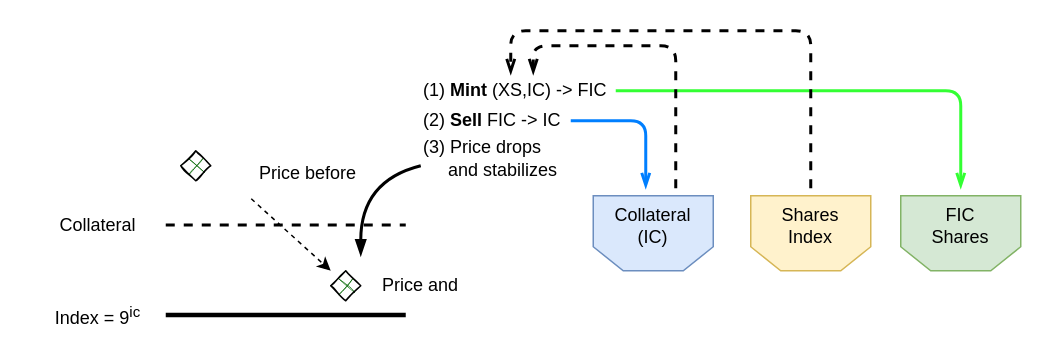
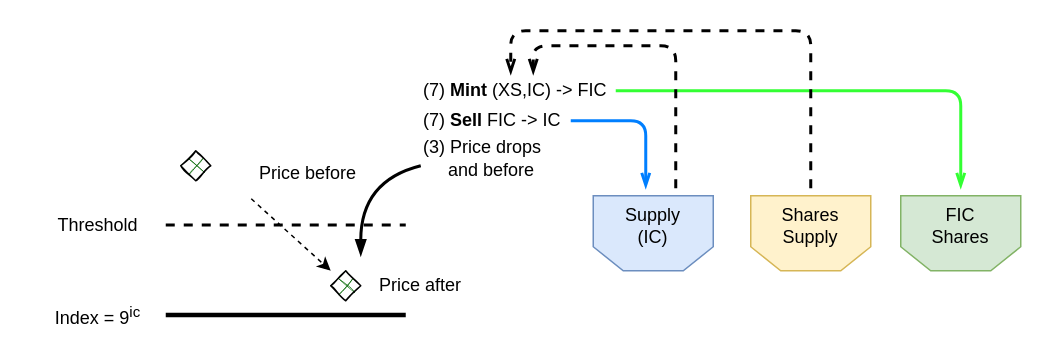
- <mxCell id="10" value="(1) &lt;b&gt;Mint &lt;/b&gt;(XS,IC) -&amp;gt; FIC" style="text;html=1;strokeColor=none;fillColor=none;align=left;verticalAlign=middle;whiteSpace=wrap;rounded=0;" parent="1" vertex="1"><mxGeometry x="280" y="50" width="125" height="20" as="geometry" /></mxCell>
+ <mxCell id="10" value="(7) &lt;b&gt;Mint &lt;/b&gt;(XS,IC) -&amp;gt; FIC" style="text;html=1;strokeColor=none;fillColor=none;align=left;verticalAlign=middle;whiteSpace=wrap;rounded=0;" parent="1" vertex="1"><mxGeometry x="280" y="50" width="125" height="20" as="geometry" /></mxCell>
- <mxCell id="11" value="(2) &lt;b&gt;Sell &lt;/b&gt;FIC -&amp;gt; IC" style="text;html=1;strokeColor=none;fillColor=none;align=left;verticalAlign=middle;whiteSpace=wrap;rounded=0;" parent="1" vertex="1"><mxGeometry x="280" y="70" width="110" height="20" as="geometry" /></mxCell>
+ <mxCell id="11" value="(7) &lt;b&gt;Sell &lt;/b&gt;FIC -&amp;gt; IC" style="text;html=1;strokeColor=none;fillColor=none;align=left;verticalAlign=middle;whiteSpace=wrap;rounded=0;" parent="1" vertex="1"><mxGeometry x="280" y="70" width="110" height="20" as="geometry" /></mxCell>
- <mxCell id="12" value="(3) Price drops &lt;br&gt;&amp;nbsp; &amp;nbsp; &amp;nbsp;and stabilizes" style="text;html=1;strokeColor=none;fillColor=none;align=left;verticalAlign=middle;whiteSpace=wrap;rounded=0;" parent="1" vertex="1"><mxGeometry x="280" y="90" width="100" height="30" as="geometry" /></mxCell>
+ <mxCell id="12" value="(3) Price drops &lt;br&gt;&amp;nbsp; &amp;nbsp; &amp;nbsp;and before" style="text;html=1;strokeColor=none;fillColor=none;align=left;verticalAlign=middle;whiteSpace=wrap;rounded=0;" parent="1" vertex="1"><mxGeometry x="280" y="90" width="100" height="30" as="geometry" /></mxCell>
- <mxCell id="7" value="Collateral" style="text;html=1;strokeColor=none;fillColor=none;align=center;verticalAlign=middle;whiteSpace=wrap;rounded=0;" parent="1" vertex="1"><mxGeometry x="20" y="140" width="90" height="20" as="geometry" /></mxCell>
+ <mxCell id="7" value="Threshold" style="text;html=1;strokeColor=none;fillColor=none;align=center;verticalAlign=middle;whiteSpace=wrap;rounded=0;" parent="1" vertex="1"><mxGeometry x="20" y="140" width="90" height="20" as="geometry" /></mxCell>
- <mxCell id="14" value="Collateral&lt;br&gt;(IC)" style="text;html=1;strokeColor=none;fillColor=none;align=center;verticalAlign=middle;whiteSpace=wrap;rounded=0;" parent="1" vertex="1"><mxGeometry x="405" y="135" width="60" height="30" as="geometry" /></mxCell>
+ <mxCell id="14" value="Supply&lt;br&gt;(IC)" style="text;html=1;strokeColor=none;fillColor=none;align=center;verticalAlign=middle;whiteSpace=wrap;rounded=0;" parent="1" vertex="1"><mxGeometry x="405" y="135" width="60" height="30" as="geometry" /></mxCell>
- <mxCell id="24" value="Shares Index" style="text;html=1;strokeColor=none;fillColor=none;align=center;verticalAlign=middle;whiteSpace=wrap;rounded=0;" parent="1" vertex="1"><mxGeometry x="510" y="135" width="60" height="30" as="geometry" /></mxCell>
+ <mxCell id="24" value="Shares Supply" style="text;html=1;strokeColor=none;fillColor=none;align=center;verticalAlign=middle;whiteSpace=wrap;rounded=0;" parent="1" vertex="1"><mxGeometry x="510" y="135" width="60" height="30" as="geometry" /></mxCell>
- <mxCell id="16" value="Price and" style="text;html=1;strokeColor=none;fillColor=none;align=center;verticalAlign=middle;whiteSpace=wrap;rounded=0;" parent="1" vertex="1"><mxGeometry x="230" y="175" width="100" height="30" as="geometry" /></mxCell>
+ <mxCell id="16" value="Price after" style="text;html=1;strokeColor=none;fillColor=none;align=center;verticalAlign=middle;whiteSpace=wrap;rounded=0;" parent="1" vertex="1"><mxGeometry x="230" y="175" width="100" height="30" as="geometry" /></mxCell>
